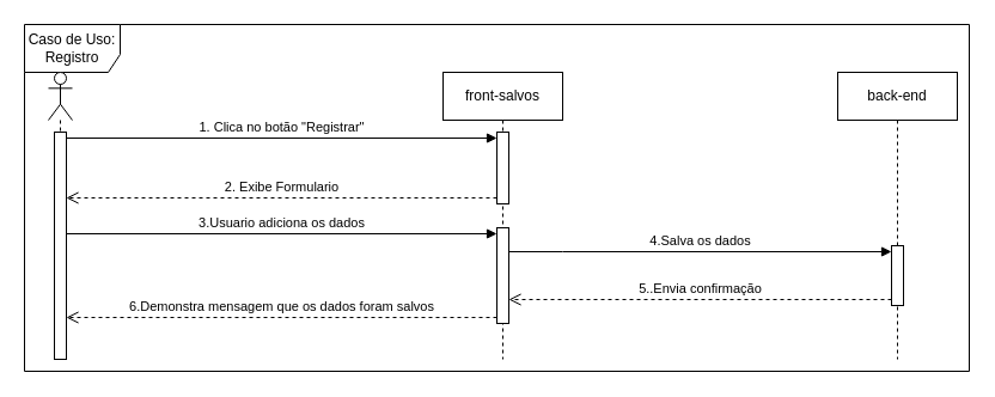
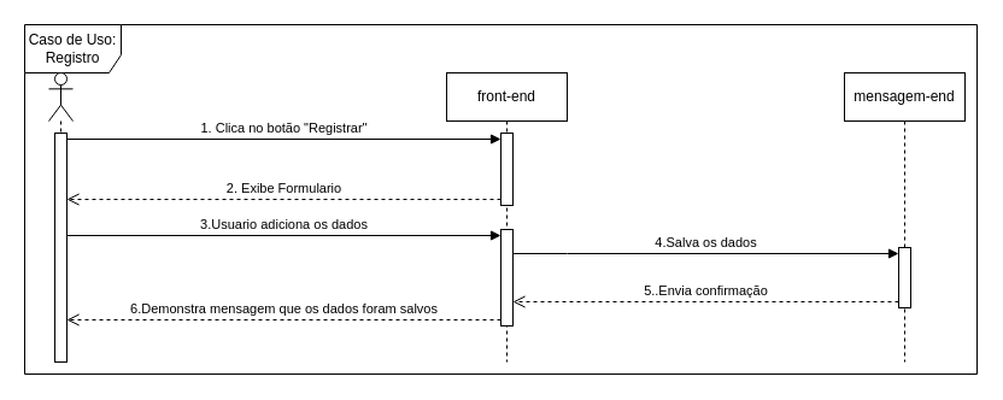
- <mxCell id="5" value="front-salvos" style="shape=umlLifeline;perimeter=lifelinePerimeter;whiteSpace=wrap;html=1;container=1;dropTarget=0;collapsible=0;recursiveResize=0;outlineConnect=0;portConstraint=eastwest;newEdgeStyle={&quot;curved&quot;:0,&quot;rounded&quot;:0};" vertex="1" parent="1"><mxGeometry x="370" y="60" width="100" height="240" as="geometry" /></mxCell>
+ <mxCell id="5" value="front-end" style="shape=umlLifeline;perimeter=lifelinePerimeter;whiteSpace=wrap;html=1;container=1;dropTarget=0;collapsible=0;recursiveResize=0;outlineConnect=0;portConstraint=eastwest;newEdgeStyle={&quot;curved&quot;:0,&quot;rounded&quot;:0};" vertex="1" parent="1"><mxGeometry x="370" y="60" width="100" height="240" as="geometry" /></mxCell>
- <mxCell id="8" value="back-end" style="shape=umlLifeline;perimeter=lifelinePerimeter;whiteSpace=wrap;html=1;container=1;dropTarget=0;collapsible=0;recursiveResize=0;outlineConnect=0;portConstraint=eastwest;newEdgeStyle={&quot;curved&quot;:0,&quot;rounded&quot;:0};" vertex="1" parent="1"><mxGeometry x="700" y="60" width="100" height="240" as="geometry" /></mxCell>
+ <mxCell id="8" value="mensagem-end" style="shape=umlLifeline;perimeter=lifelinePerimeter;whiteSpace=wrap;html=1;container=1;dropTarget=0;collapsible=0;recursiveResize=0;outlineConnect=0;portConstraint=eastwest;newEdgeStyle={&quot;curved&quot;:0,&quot;rounded&quot;:0};" vertex="1" parent="1"><mxGeometry x="700" y="60" width="100" height="240" as="geometry" /></mxCell>
